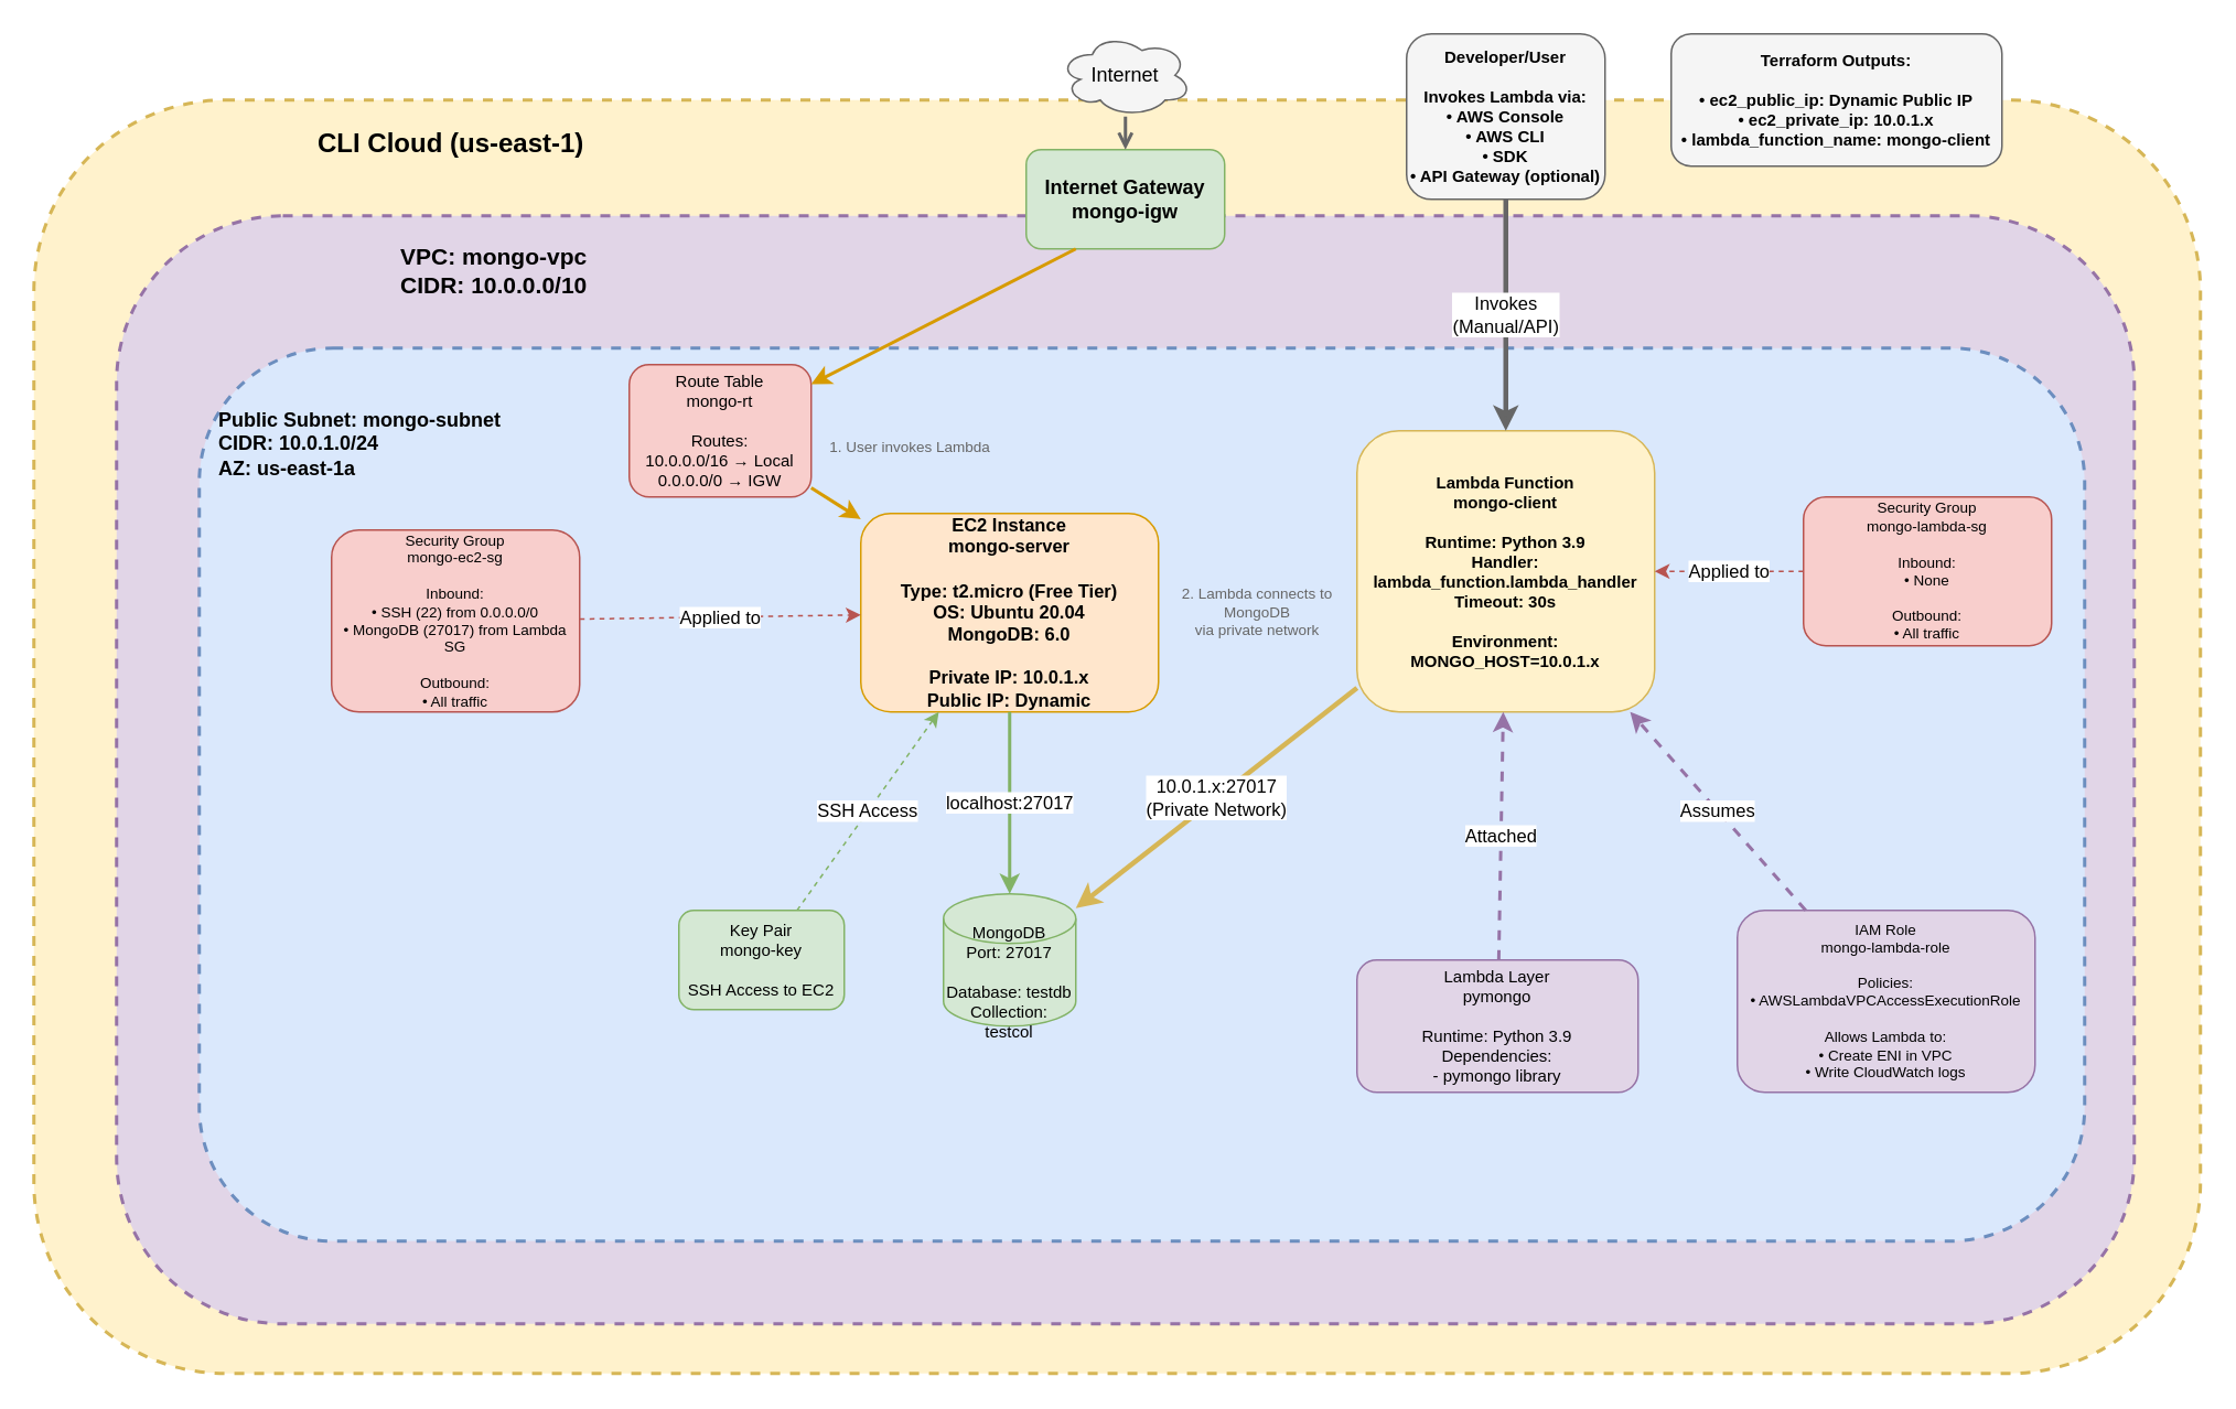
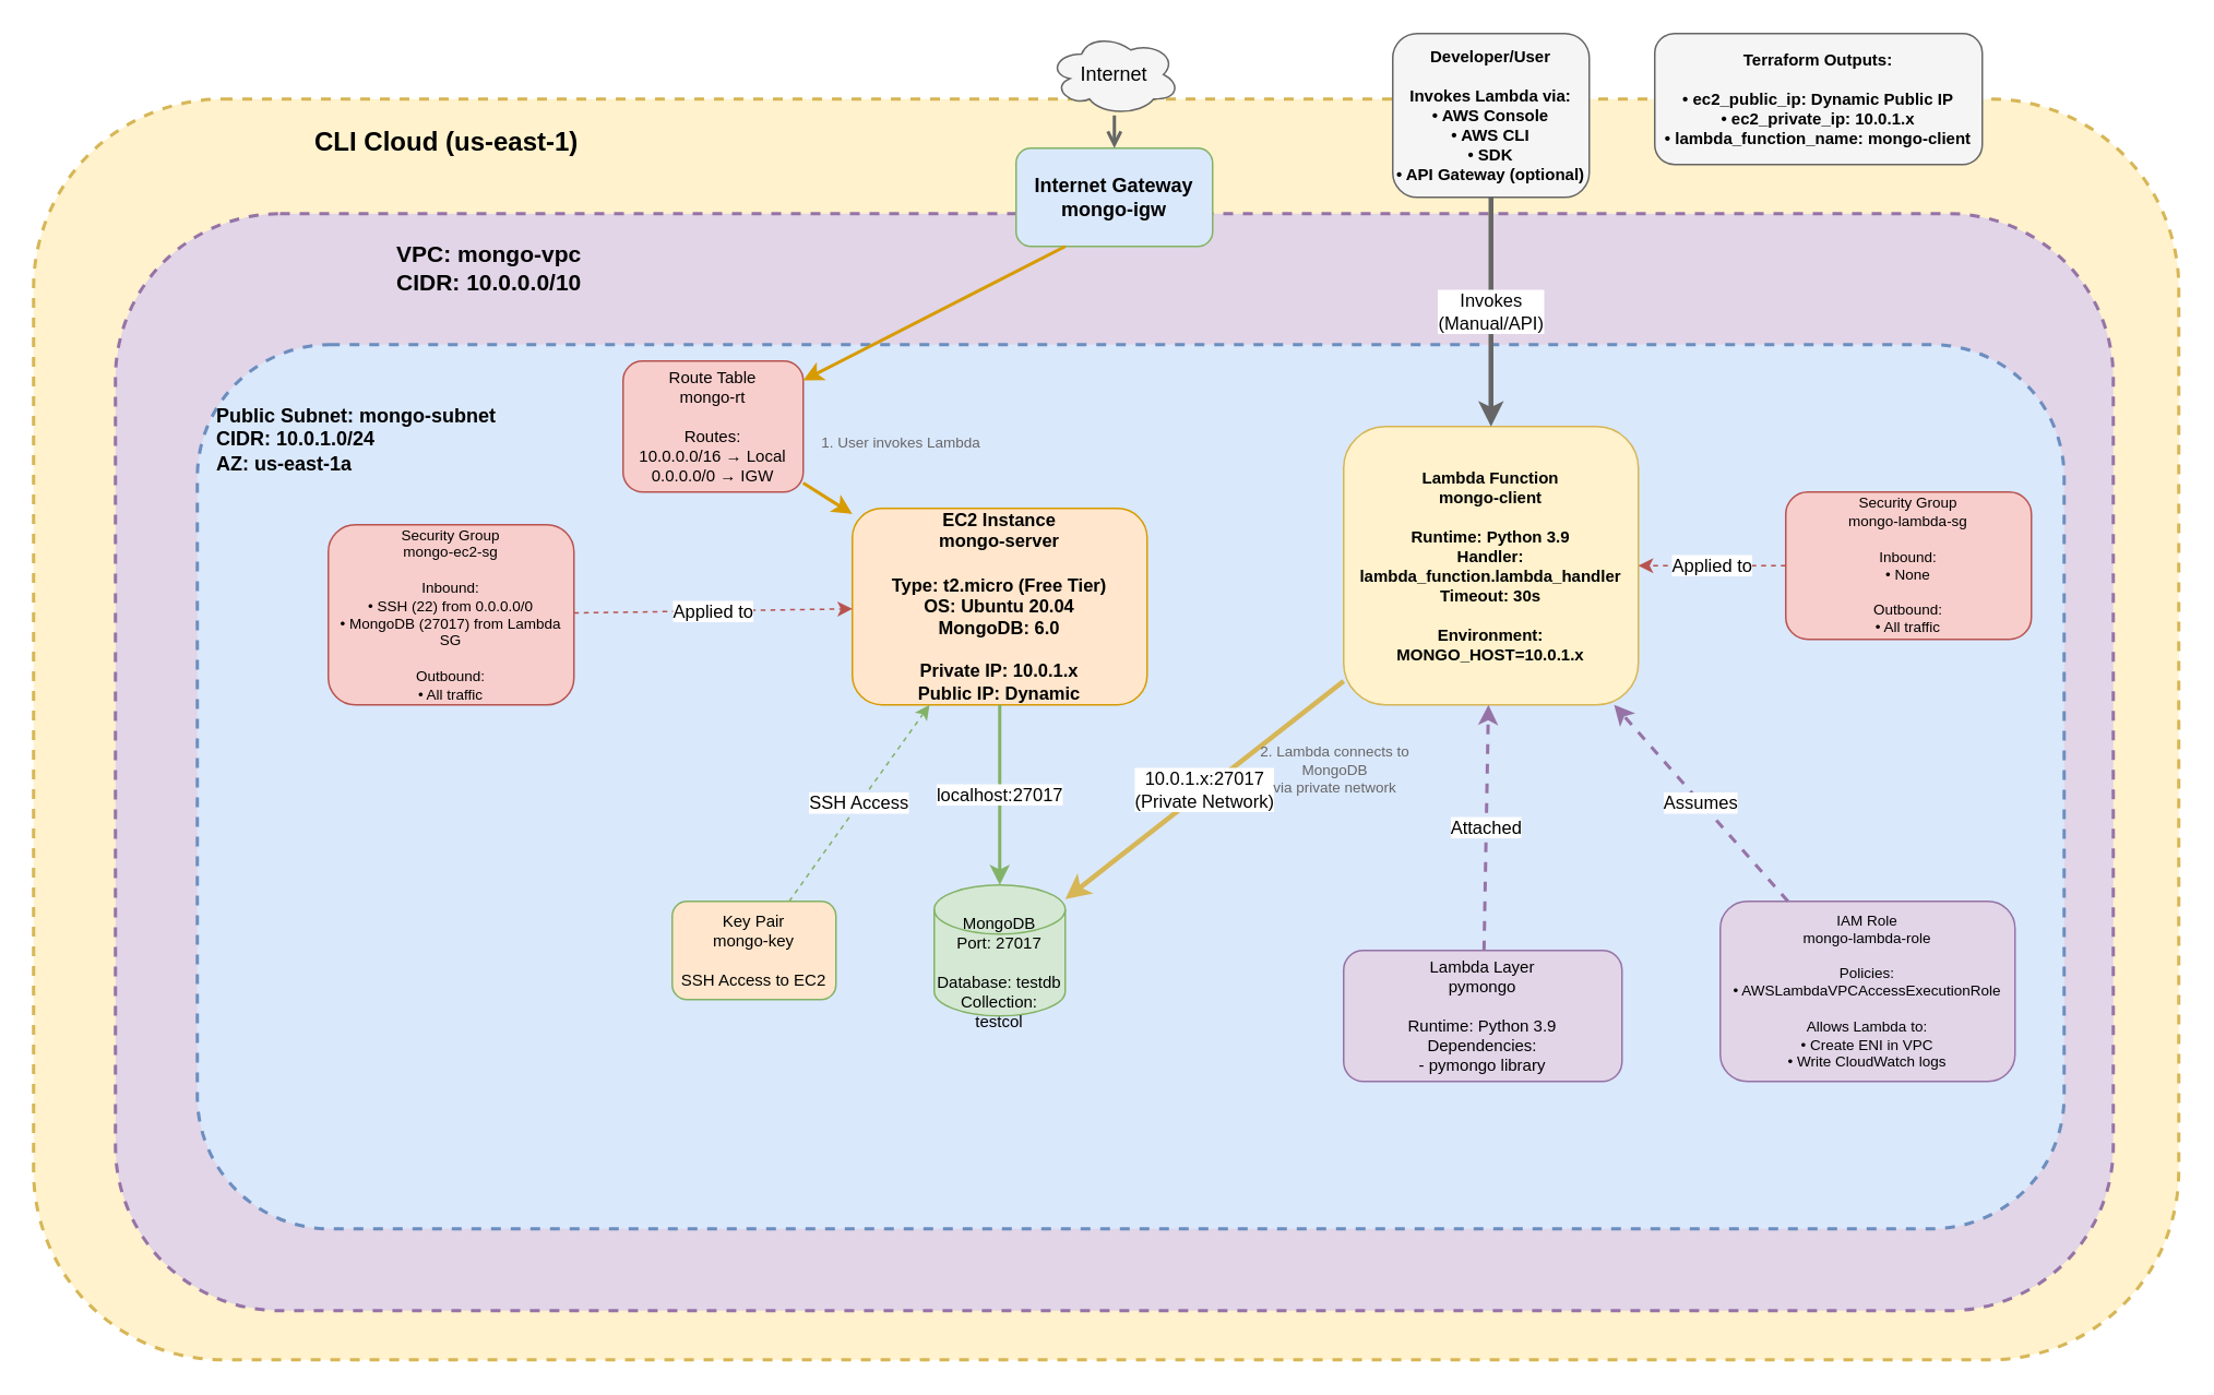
- <mxCell id="6" value="Internet Gateway&#10;mongo-igw" style="rounded=1;whiteSpace=wrap;html=1;fillColor=#d5e8d4;strokeColor=#82b366;fontSize=12;fontStyle=1;" parent="1" vertex="1"><mxGeometry x="620" y="90" width="120" height="60" as="geometry" /></mxCell>
+ <mxCell id="6" value="Internet Gateway&#10;mongo-igw" style="rounded=1;whiteSpace=wrap;html=1;fillColor=#dae8fc;strokeColor=#82b366;fontSize=12;fontStyle=1;" parent="1" vertex="1"><mxGeometry x="620" y="90" width="120" height="60" as="geometry" /></mxCell>
- <mxCell id="33" value="2. Lambda connects to MongoDB&#10;via private network" style="text;html=1;strokeColor=none;fillColor=none;align=center;verticalAlign=middle;whiteSpace=wrap;rounded=0;fontSize=9;fontColor=#666666;" parent="1" vertex="1"><mxGeometry x="700" y="355" width="120" height="30" as="geometry" /></mxCell>
+ <mxCell id="33" value="2. Lambda connects to MongoDB&#10;via private network" style="text;html=1;strokeColor=none;fillColor=none;align=center;verticalAlign=middle;whiteSpace=wrap;rounded=0;fontSize=9;fontColor=#666666;" parent="1" vertex="1"><mxGeometry x="755" y="455" width="120" height="30" as="geometry" /></mxCell>
- <mxCell id="17" value="Key Pair&#10;mongo-key&#10;&#10;SSH Access to EC2" style="rounded=1;whiteSpace=wrap;html=1;fillColor=#d5e8d4;strokeColor=#82b366;fontSize=10;" parent="1" vertex="1"><mxGeometry x="410" y="550" width="100" height="60" as="geometry" /></mxCell>
+ <mxCell id="17" value="Key Pair&#10;mongo-key&#10;&#10;SSH Access to EC2" style="rounded=1;whiteSpace=wrap;html=1;fillColor=#ffe6cc;strokeColor=#82b366;fontSize=10;" parent="1" vertex="1"><mxGeometry x="410" y="550" width="100" height="60" as="geometry" /></mxCell>
